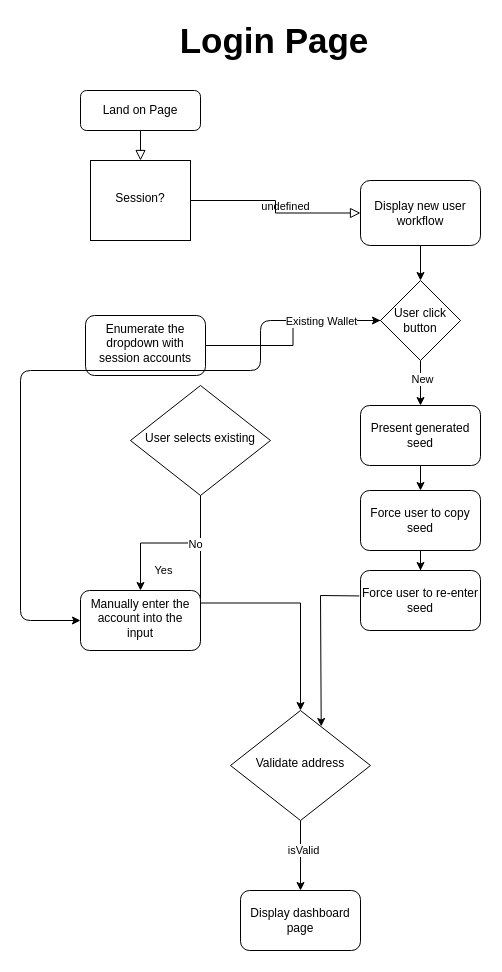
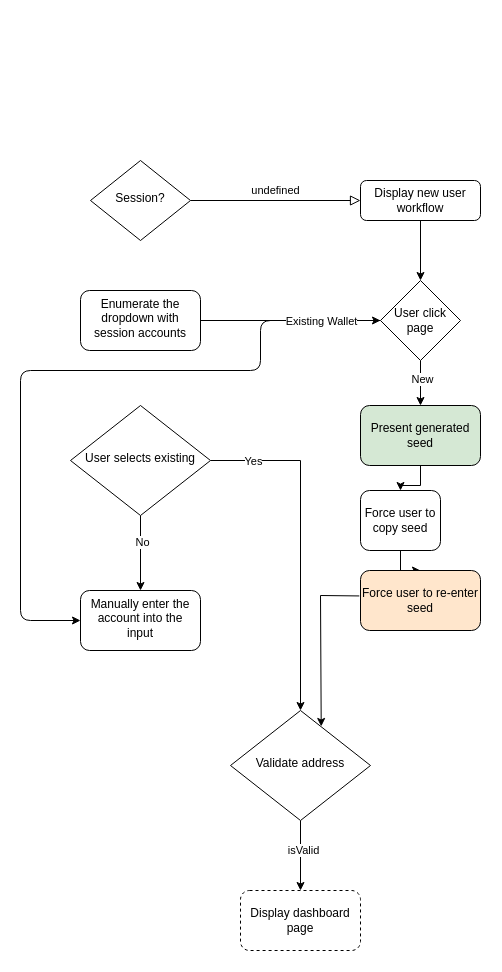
- <mxCell id="22" value="Login Page" style="text;html=1;strokeColor=none;fillColor=none;align=center;verticalAlign=middle;whiteSpace=wrap;rounded=0;fontSize=35;fontStyle=1" parent="1" vertex="1"><mxGeometry x="156" y="20" width="236" height="40" as="geometry" /></mxCell>
- <mxCell id="3" value="Land on Page" style="rounded=1;whiteSpace=wrap;html=1;fontSize=12;glass=0;strokeWidth=1;shadow=0;" parent="1" vertex="1"><mxGeometry x="80" y="90" width="120" height="40" as="geometry" /></mxCell>
- <mxCell id="2" value="" style="rounded=0;html=1;jettySize=auto;orthogonalLoop=1;fontSize=11;endArrow=block;endFill=0;endSize=8;strokeWidth=1;shadow=0;labelBackgroundColor=none;edgeStyle=orthogonalEdgeStyle;" parent="1" source="3" target="5" edge="1"><mxGeometry relative="1" as="geometry" /></mxCell>
- <mxCell id="5" value="Session?" style="whiteSpace=wrap;html=1;shadow=0;fontFamily=Helvetica;fontSize=12;align=center;strokeWidth=1;spacing=6;spacingTop=-4;rounded=0;" parent="1" vertex="1"><mxGeometry x="90" y="160" width="100" height="80" as="geometry" /></mxCell>
+ <mxCell id="5" value="Session?" style="rhombus;whiteSpace=wrap;html=1;shadow=0;fontFamily=Helvetica;fontSize=12;align=center;strokeWidth=1;spacing=6;spacingTop=-4;" parent="1" vertex="1"><mxGeometry x="90" y="160" width="100" height="80" as="geometry" /></mxCell>
- <mxCell id="7" value="Display new user workflow" style="rounded=1;whiteSpace=wrap;html=1;fontSize=12;glass=0;strokeWidth=1;shadow=0;" parent="1" vertex="1"><mxGeometry x="360" y="180" width="120" height="65" as="geometry" /></mxCell>
+ <mxCell id="7" value="Display new user workflow" style="rounded=1;whiteSpace=wrap;html=1;fontSize=12;glass=0;strokeWidth=1;shadow=0;" parent="1" vertex="1"><mxGeometry x="360" y="180" width="120" height="40" as="geometry" /></mxCell>
- <mxCell id="27" value="User click button" style="rhombus;whiteSpace=wrap;html=1;rounded=0;glass=0;strokeWidth=1;shadow=0;" parent="1" vertex="1"><mxGeometry x="380" y="280" width="80" height="80" as="geometry" /></mxCell>
+ <mxCell id="27" value="User click page" style="rhombus;whiteSpace=wrap;html=1;rounded=0;glass=0;strokeWidth=1;shadow=0;" parent="1" vertex="1"><mxGeometry x="380" y="280" width="80" height="80" as="geometry" /></mxCell>
- <mxCell id="15" value="Enumerate the dropdown with session accounts" style="rounded=1;whiteSpace=wrap;html=1;shadow=0;strokeWidth=1;spacing=6;spacingTop=-4;" parent="1" vertex="1"><mxGeometry x="85" y="315" width="120" height="60" as="geometry" /></mxCell>
+ <mxCell id="15" value="Enumerate the dropdown with session accounts" style="rounded=1;whiteSpace=wrap;html=1;shadow=0;strokeWidth=1;spacing=6;spacingTop=-4;" parent="1" vertex="1"><mxGeometry x="80" y="290" width="120" height="60" as="geometry" /></mxCell>
- <mxCell id="9" value="Present generated seed" style="whiteSpace=wrap;html=1;rounded=1;glass=0;strokeWidth=1;shadow=0;" parent="1" vertex="1"><mxGeometry x="360" y="405" width="120" height="60" as="geometry" /></mxCell>
+ <mxCell id="9" value="Present generated seed" style="whiteSpace=wrap;html=1;rounded=1;glass=0;strokeWidth=1;shadow=0;fillColor=#d5e8d4;" parent="1" vertex="1"><mxGeometry x="360" y="405" width="120" height="60" as="geometry" /></mxCell>
- <mxCell id="20" value="&lt;div&gt;User selects existing&lt;br&gt;&lt;/div&gt;" style="rhombus;whiteSpace=wrap;html=1;rounded=0;shadow=0;strokeWidth=1;spacing=6;spacingTop=-4;" parent="1" vertex="1"><mxGeometry x="130" y="385" width="140" height="110" as="geometry" /></mxCell>
+ <mxCell id="20" value="&lt;div&gt;User selects existing&lt;br&gt;&lt;/div&gt;" style="rhombus;whiteSpace=wrap;html=1;rounded=0;shadow=0;strokeWidth=1;spacing=6;spacingTop=-4;" parent="1" vertex="1"><mxGeometry x="70" y="405" width="140" height="110" as="geometry" /></mxCell>
- <mxCell id="11" value="Force user to copy seed" style="whiteSpace=wrap;html=1;rounded=1;glass=0;strokeWidth=1;shadow=0;" parent="1" vertex="1"><mxGeometry x="360" y="490" width="120" height="60" as="geometry" /></mxCell>
+ <mxCell id="11" value="Force user to copy seed" style="whiteSpace=wrap;html=1;rounded=1;glass=0;strokeWidth=1;shadow=0;" parent="1" vertex="1"><mxGeometry x="360" y="490" width="80" height="60" as="geometry" /></mxCell>
- <mxCell id="12" value="Force user to re-enter seed" style="whiteSpace=wrap;html=1;rounded=1;glass=0;strokeWidth=1;shadow=0;" parent="1" vertex="1"><mxGeometry x="360" y="570" width="120" height="60" as="geometry" /></mxCell>
+ <mxCell id="12" value="Force user to re-enter seed" style="whiteSpace=wrap;html=1;rounded=1;glass=0;strokeWidth=1;shadow=0;fillColor=#ffe6cc;" parent="1" vertex="1"><mxGeometry x="360" y="570" width="120" height="60" as="geometry" /></mxCell>
- <mxCell id="13" value="Display dashboard page" style="whiteSpace=wrap;html=1;rounded=1;glass=0;strokeWidth=1;shadow=0;" parent="1" vertex="1"><mxGeometry x="240" y="890" width="120" height="60" as="geometry" /></mxCell>
+ <mxCell id="13" value="Display dashboard page" style="whiteSpace=wrap;html=1;rounded=1;glass=0;strokeWidth=1;shadow=0;dashed=1;" parent="1" vertex="1"><mxGeometry x="240" y="890" width="120" height="60" as="geometry" /></mxCell>
